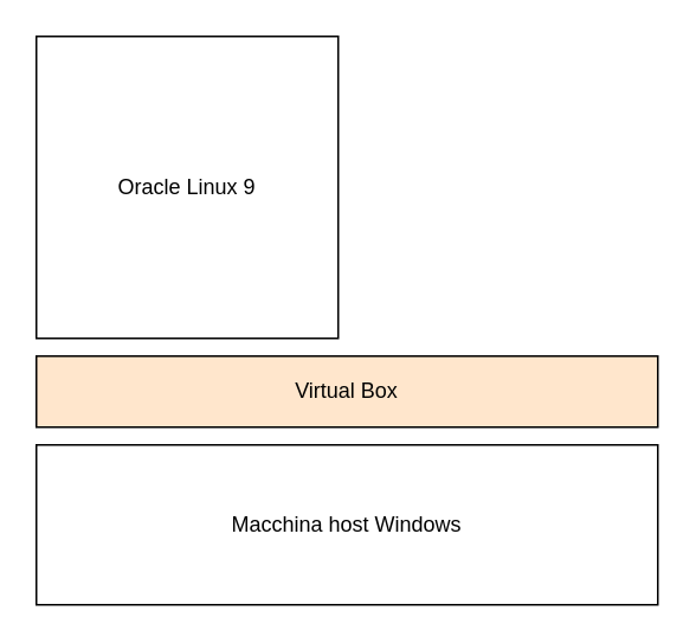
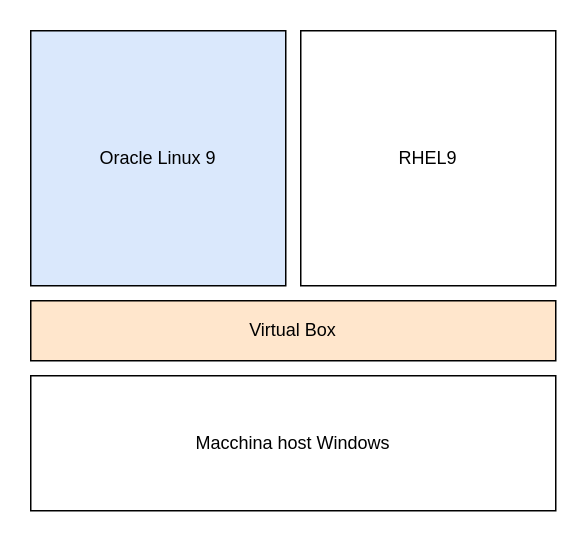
- <mxCell id="4" value="Oracle Linux 9" style="whiteSpace=wrap;html=1;aspect=fixed;" vertex="1" parent="1"><mxGeometry x="20" y="20" width="170" height="170" as="geometry" /></mxCell>
+ <mxCell id="4" value="Oracle Linux 9" style="whiteSpace=wrap;html=1;aspect=fixed;fillColor=#dae8fc;" vertex="1" parent="1"><mxGeometry x="20" y="20" width="170" height="170" as="geometry" /></mxCell>
+ <mxCell id="5" value="RHEL9" style="whiteSpace=wrap;html=1;aspect=fixed;" vertex="1" parent="1"><mxGeometry x="200" y="20" width="170" height="170" as="geometry" /></mxCell>
